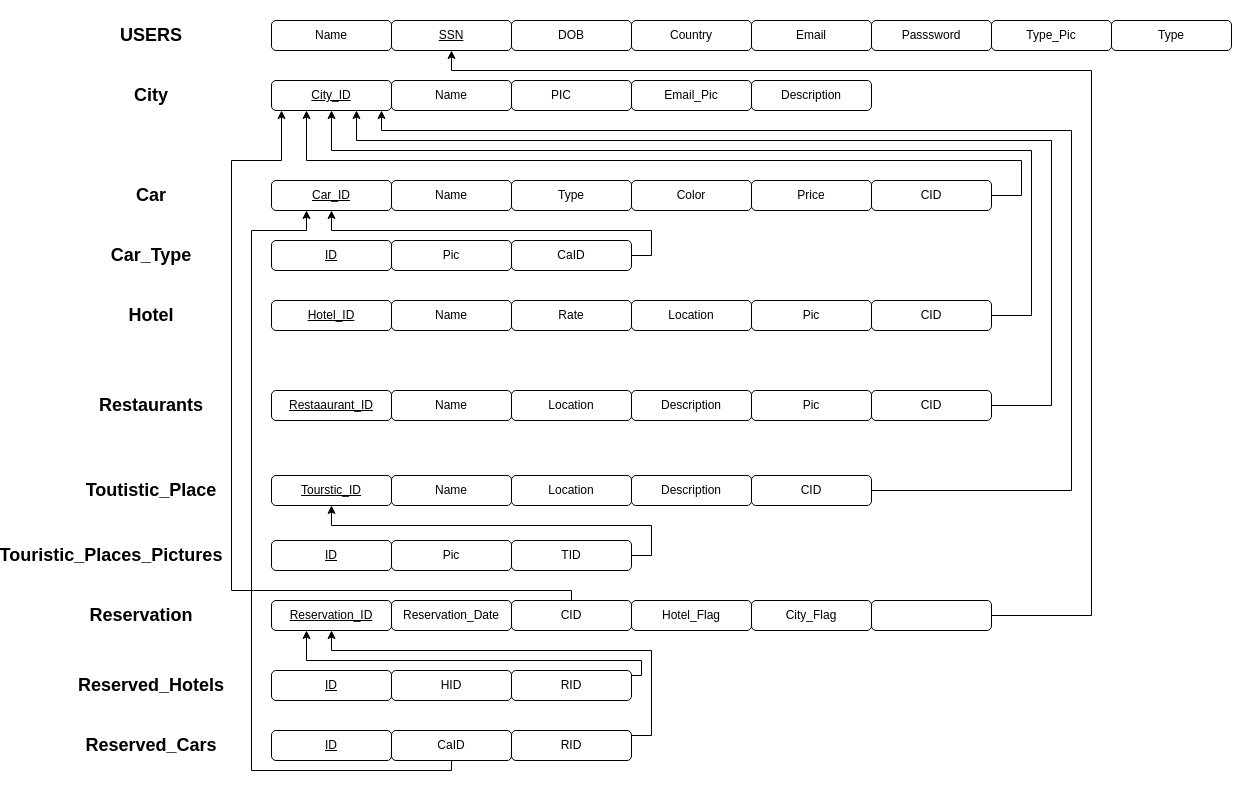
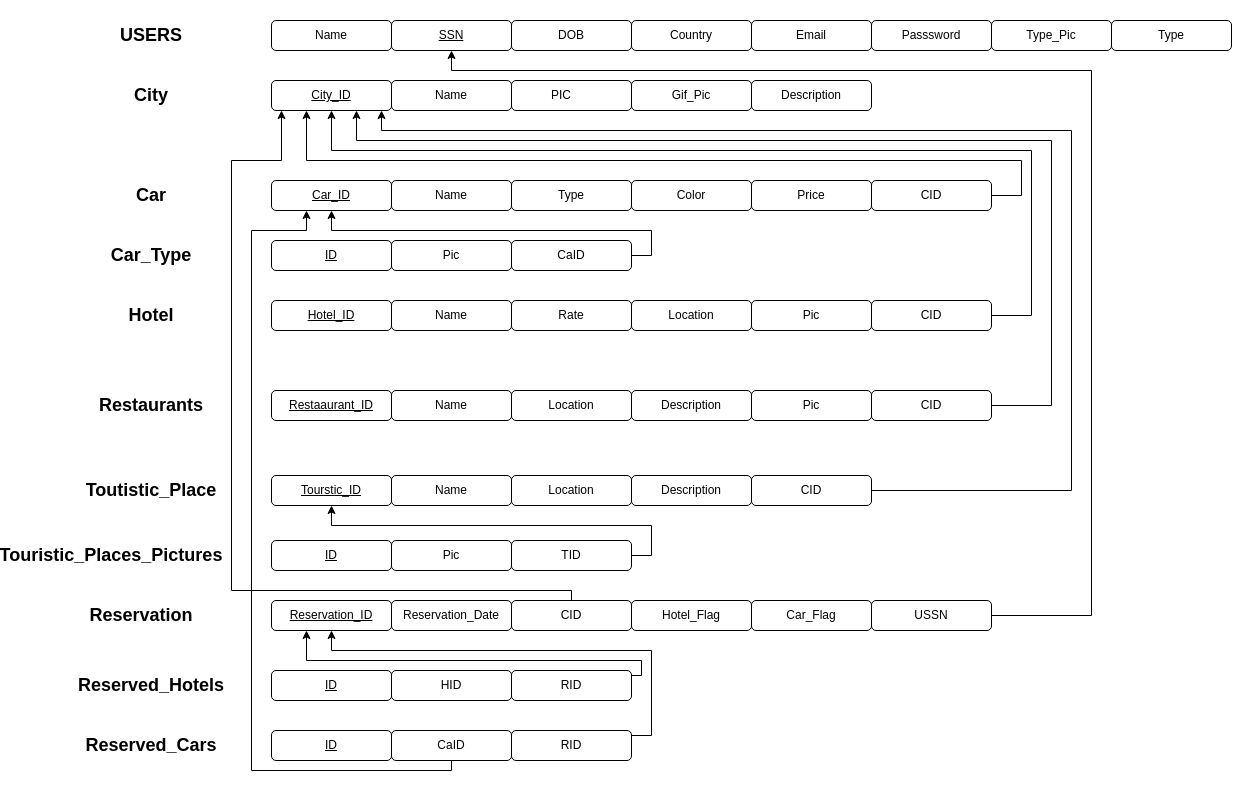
- <mxCell id="11" value="Email_Pic" style="text;html=1;strokeColor=none;fillColor=none;align=center;verticalAlign=middle;whiteSpace=wrap;rounded=0;" parent="1" vertex="1"><mxGeometry x="570" y="80" width="100" height="30" as="geometry" /></mxCell>
+ <mxCell id="11" value="Gif_Pic" style="text;html=1;strokeColor=none;fillColor=none;align=center;verticalAlign=middle;whiteSpace=wrap;rounded=0;" parent="1" vertex="1"><mxGeometry x="570" y="80" width="100" height="30" as="geometry" /></mxCell>
- <mxCell id="78" value="City_Flag" style="text;html=1;strokeColor=none;fillColor=none;align=center;verticalAlign=middle;whiteSpace=wrap;rounded=0;" parent="1" vertex="1"><mxGeometry x="690" y="600" width="100" height="30" as="geometry" /></mxCell>
+ <mxCell id="78" value="Car_Flag" style="text;html=1;strokeColor=none;fillColor=none;align=center;verticalAlign=middle;whiteSpace=wrap;rounded=0;" parent="1" vertex="1"><mxGeometry x="690" y="600" width="100" height="30" as="geometry" /></mxCell>
+ <mxCell id="81" value="USSN" style="text;html=1;strokeColor=none;fillColor=none;align=center;verticalAlign=middle;whiteSpace=wrap;rounded=0;" parent="1" vertex="1"><mxGeometry x="810" y="600" width="100" height="30" as="geometry" /></mxCell>
